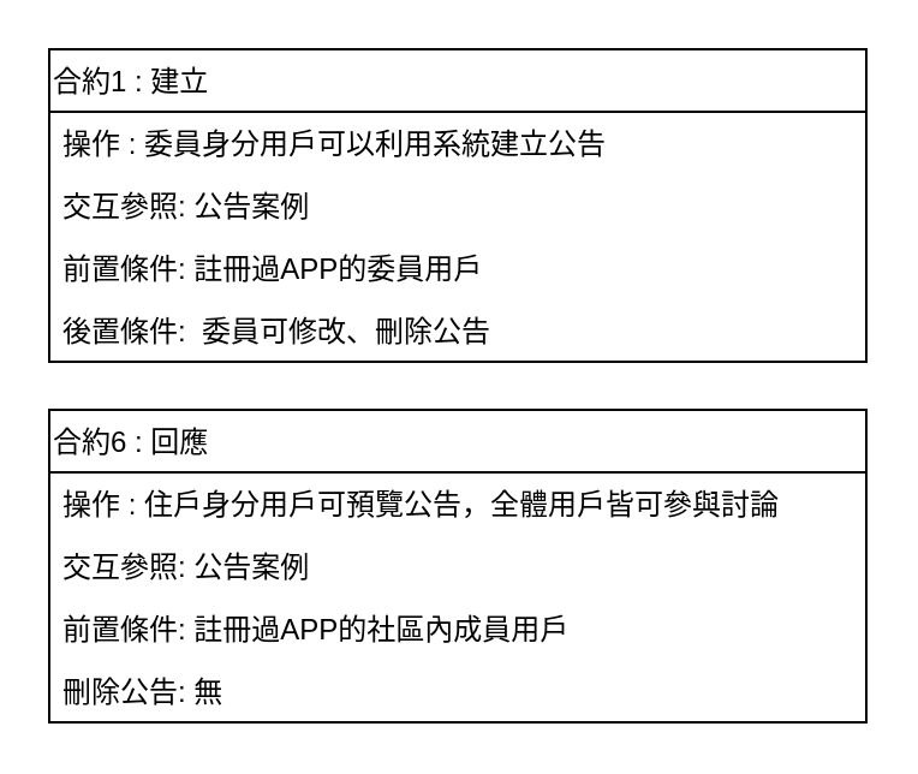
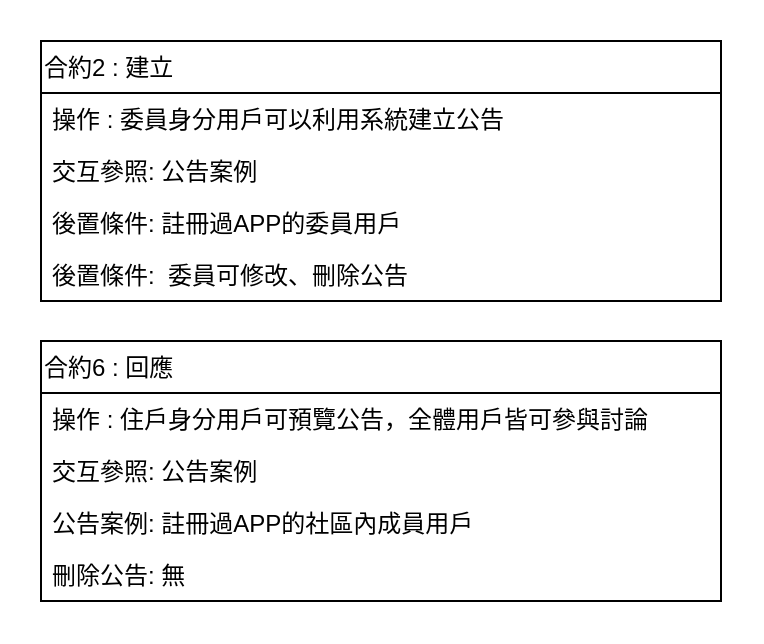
- <mxCell id="2" value="合約1 : 建立" style="swimlane;fontStyle=0;childLayout=stackLayout;horizontal=1;startSize=26;fillColor=none;horizontalStack=0;resizeParent=1;resizeParentMax=0;resizeLast=0;collapsible=1;marginBottom=0;align=left;" parent="1" vertex="1"><mxGeometry x="20" y="20" width="340" height="130" as="geometry" /></mxCell>
+ <mxCell id="2" value="合約2 : 建立" style="swimlane;fontStyle=0;childLayout=stackLayout;horizontal=1;startSize=26;fillColor=none;horizontalStack=0;resizeParent=1;resizeParentMax=0;resizeLast=0;collapsible=1;marginBottom=0;align=left;" parent="1" vertex="1"><mxGeometry x="20" y="20" width="340" height="130" as="geometry" /></mxCell>
- <mxCell id="5" value="前置條件: 註冊過APP的委員用戶" style="text;strokeColor=none;fillColor=none;align=left;verticalAlign=top;spacingLeft=4;spacingRight=4;overflow=hidden;rotatable=0;points=[[0,0.5],[1,0.5]];portConstraint=eastwest;" parent="2" vertex="1"><mxGeometry y="78" width="340" height="26" as="geometry" /></mxCell>
+ <mxCell id="5" value="後置條件: 註冊過APP的委員用戶" style="text;strokeColor=none;fillColor=none;align=left;verticalAlign=top;spacingLeft=4;spacingRight=4;overflow=hidden;rotatable=0;points=[[0,0.5],[1,0.5]];portConstraint=eastwest;" parent="2" vertex="1"><mxGeometry y="78" width="340" height="26" as="geometry" /></mxCell>
- <mxCell id="10" value="前置條件: 註冊過APP的社區內成員用戶" style="text;strokeColor=none;fillColor=none;align=left;verticalAlign=top;spacingLeft=4;spacingRight=4;overflow=hidden;rotatable=0;points=[[0,0.5],[1,0.5]];portConstraint=eastwest;" parent="7" vertex="1"><mxGeometry y="78" width="340" height="26" as="geometry" /></mxCell>
+ <mxCell id="10" value="公告案例: 註冊過APP的社區內成員用戶" style="text;strokeColor=none;fillColor=none;align=left;verticalAlign=top;spacingLeft=4;spacingRight=4;overflow=hidden;rotatable=0;points=[[0,0.5],[1,0.5]];portConstraint=eastwest;" parent="7" vertex="1"><mxGeometry y="78" width="340" height="26" as="geometry" /></mxCell>
